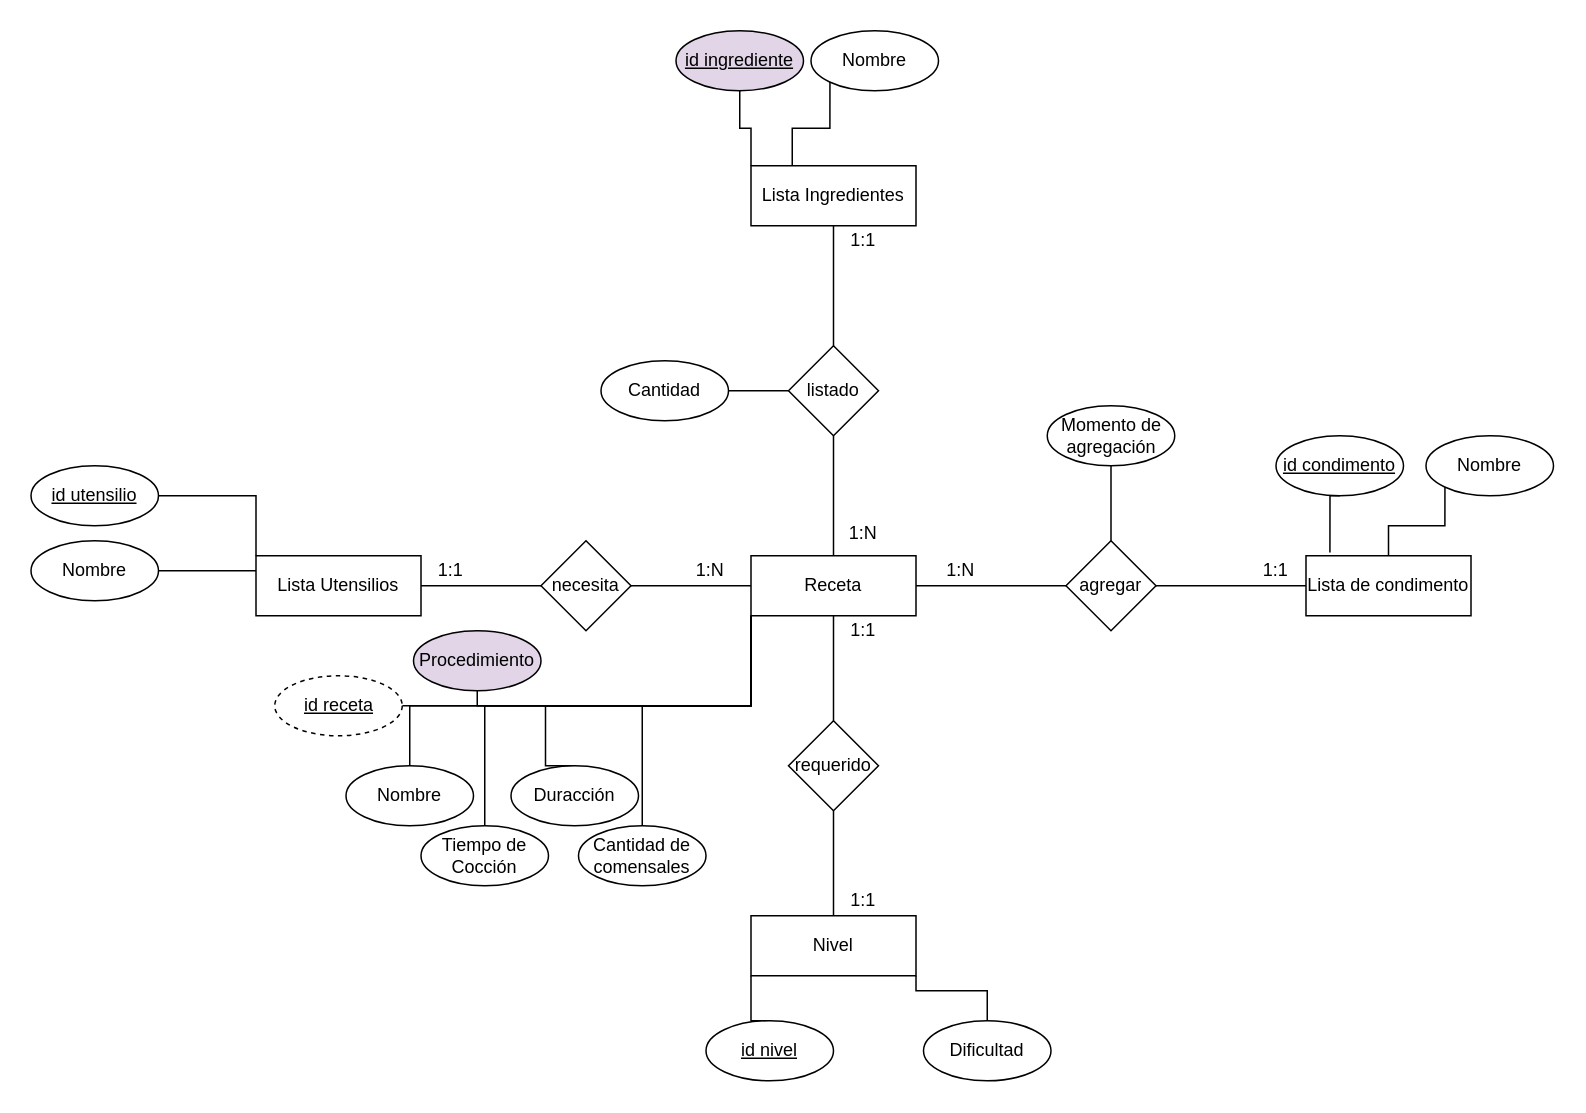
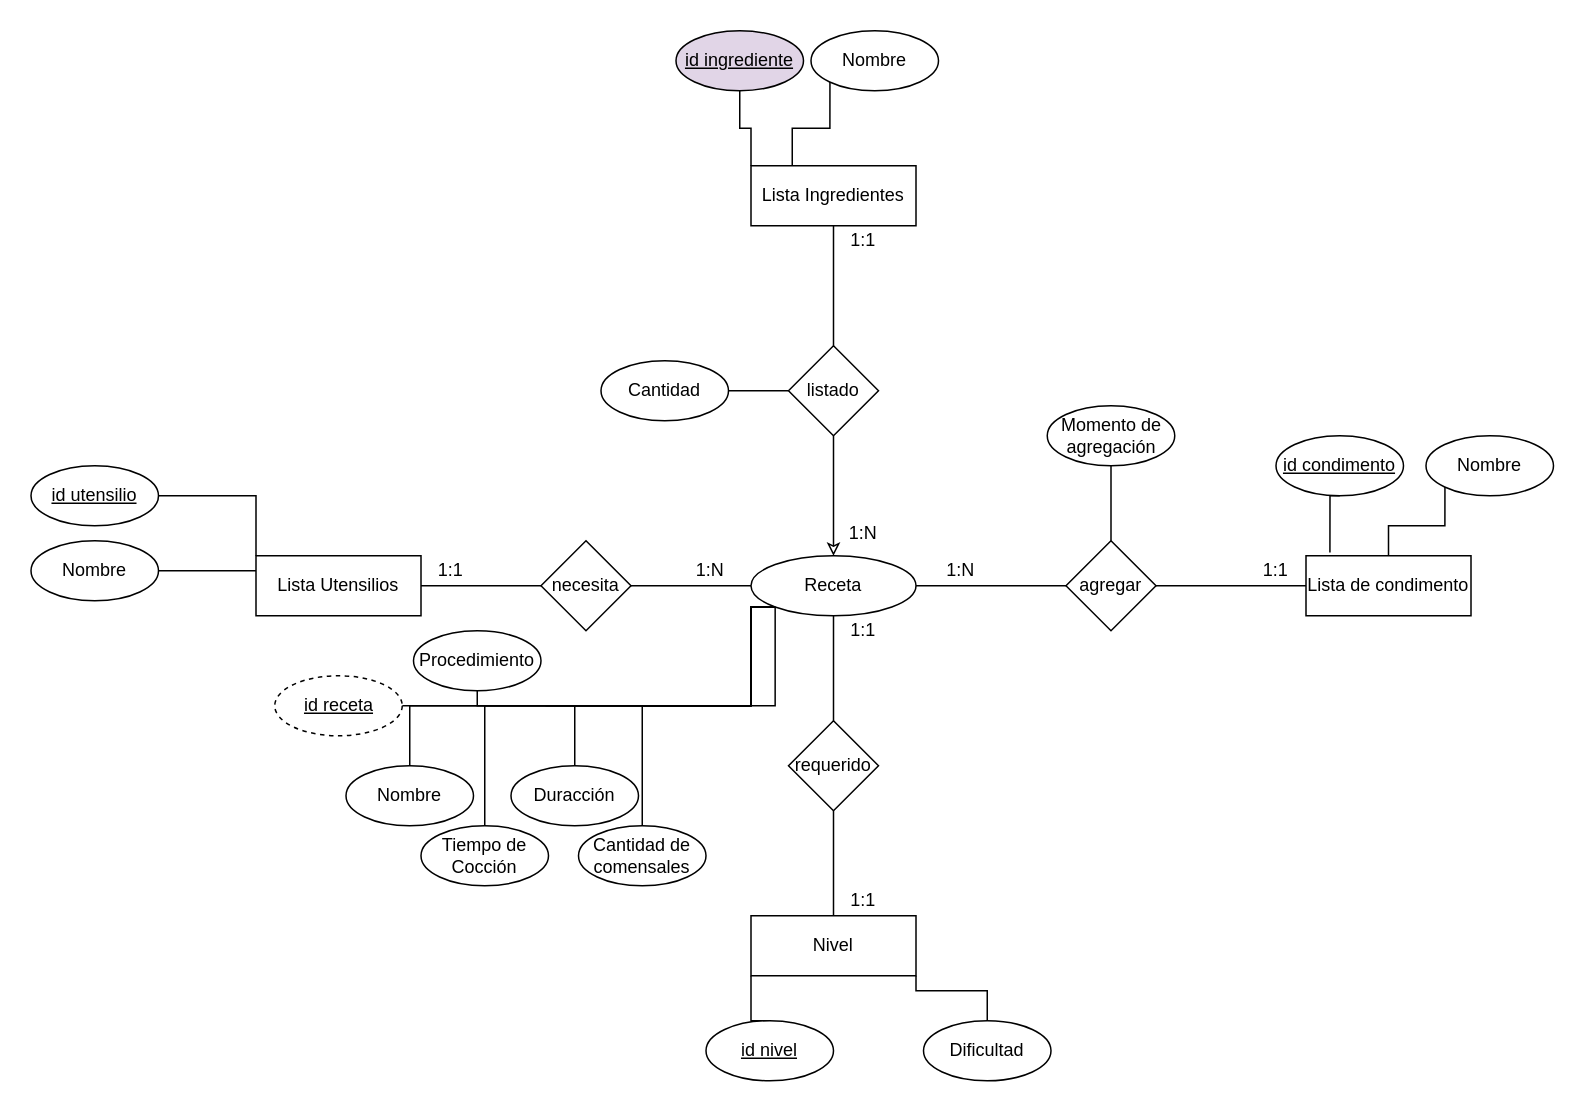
- <mxCell id="21" style="edgeStyle=orthogonalEdgeStyle;rounded=0;orthogonalLoop=1;jettySize=auto;html=1;exitX=0.5;exitY=1;exitDx=0;exitDy=0;entryX=0.5;entryY=0;entryDx=0;entryDy=0;endArrow=none;endFill=0;" edge="1" parent="1" source="22" target="9"><mxGeometry relative="1" as="geometry" /></mxCell>
+ <mxCell id="21" style="edgeStyle=orthogonalEdgeStyle;rounded=0;orthogonalLoop=1;jettySize=auto;html=1;exitX=0.5;exitY=1;exitDx=0;exitDy=0;entryX=0.5;entryY=0;entryDx=0;entryDy=0;endArrow=classic;endFill=0;" edge="1" parent="1" source="22" target="9"><mxGeometry relative="1" as="geometry" /></mxCell>
- <mxCell id="9" value="Receta" style="rounded=0;whiteSpace=wrap;html=1;" vertex="1" parent="1"><mxGeometry x="500" y="370" width="110" height="40" as="geometry" /></mxCell>
+ <mxCell id="9" value="Receta" style="ellipse;whiteSpace=wrap;html=1;" vertex="1" parent="1"><mxGeometry x="500" y="370" width="110" height="40" as="geometry" /></mxCell>
- <mxCell id="58" value="Procedimiento" style="ellipse;whiteSpace=wrap;html=1;fillColor=#e1d5e7;" vertex="1" parent="1"><mxGeometry x="275" y="420" width="85" height="40" as="geometry" /></mxCell>
+ <mxCell id="58" value="Procedimiento" style="ellipse;whiteSpace=wrap;html=1;" vertex="1" parent="1"><mxGeometry x="275" y="420" width="85" height="40" as="geometry" /></mxCell>
